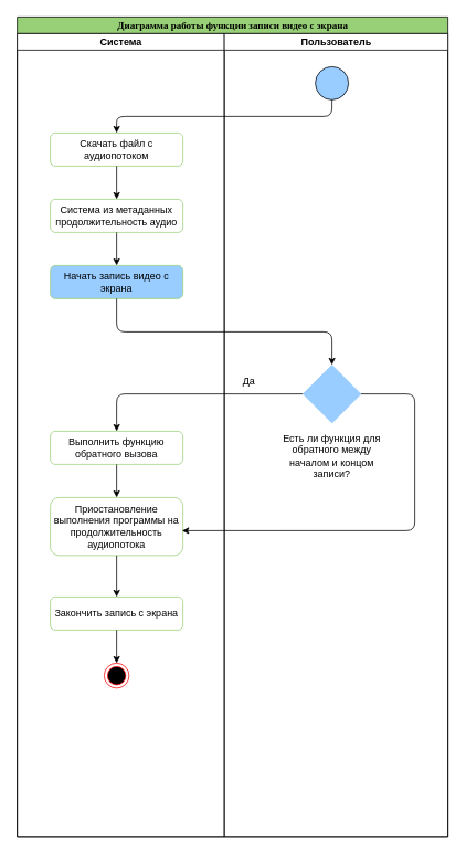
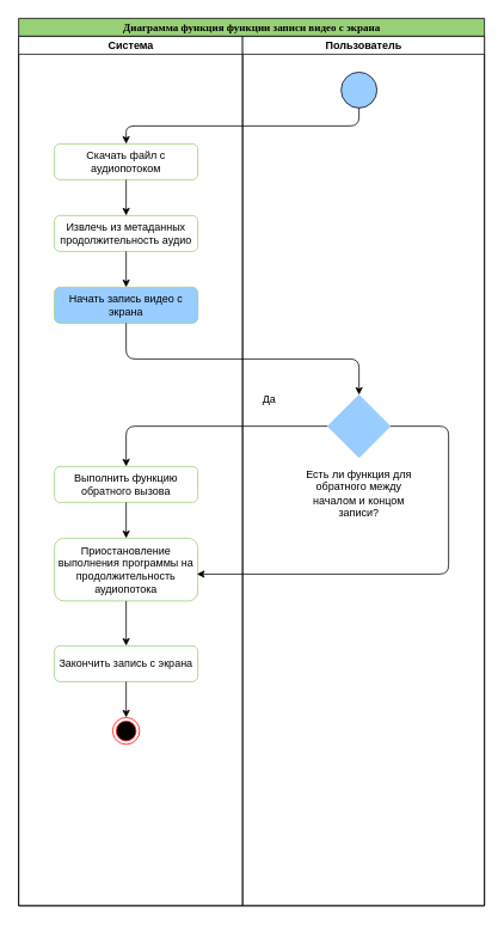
- <mxCell id="2" value="Диаграмма работы функции записи видео с экрана" style="swimlane;html=1;childLayout=stackLayout;startSize=20;rounded=0;shadow=0;comic=0;labelBackgroundColor=none;strokeWidth=1;fontFamily=Verdana;fontSize=12;align=center;fillColor=#97D077;" parent="1" vertex="1"><mxGeometry x="20" y="20" width="520" height="990" as="geometry" /></mxCell>
+ <mxCell id="2" value="Диаграмма функция функции записи видео с экрана" style="swimlane;html=1;childLayout=stackLayout;startSize=20;rounded=0;shadow=0;comic=0;labelBackgroundColor=none;strokeWidth=1;fontFamily=Verdana;fontSize=12;align=center;fillColor=#97D077;" parent="1" vertex="1"><mxGeometry x="20" y="20" width="520" height="990" as="geometry" /></mxCell>
- <mxCell id="5" value="Система из метаданных продолжительность аудио" style="rounded=1;whiteSpace=wrap;html=1;shadow=0;strokeColor=#97D077;" vertex="1" parent="3"><mxGeometry x="40" y="200" width="160" height="40" as="geometry" /></mxCell>
+ <mxCell id="5" value="Извлечь из метаданных продолжительность аудио" style="rounded=1;whiteSpace=wrap;html=1;shadow=0;strokeColor=#97D077;" vertex="1" parent="3"><mxGeometry x="40" y="200" width="160" height="40" as="geometry" /></mxCell>
- <mxCell id="18" value="Да" style="text;html=1;strokeColor=none;fillColor=none;align=center;verticalAlign=middle;whiteSpace=wrap;rounded=0;shadow=0;" vertex="1" parent="14"><mxGeometry x="10" y="410" width="40" height="20" as="geometry" /></mxCell>
+ <mxCell id="18" value="Да" style="text;html=1;strokeColor=none;fillColor=none;align=center;verticalAlign=middle;whiteSpace=wrap;rounded=0;shadow=0;" vertex="1" parent="14"><mxGeometry x="10" y="395" width="40" height="20" as="geometry" /></mxCell>
